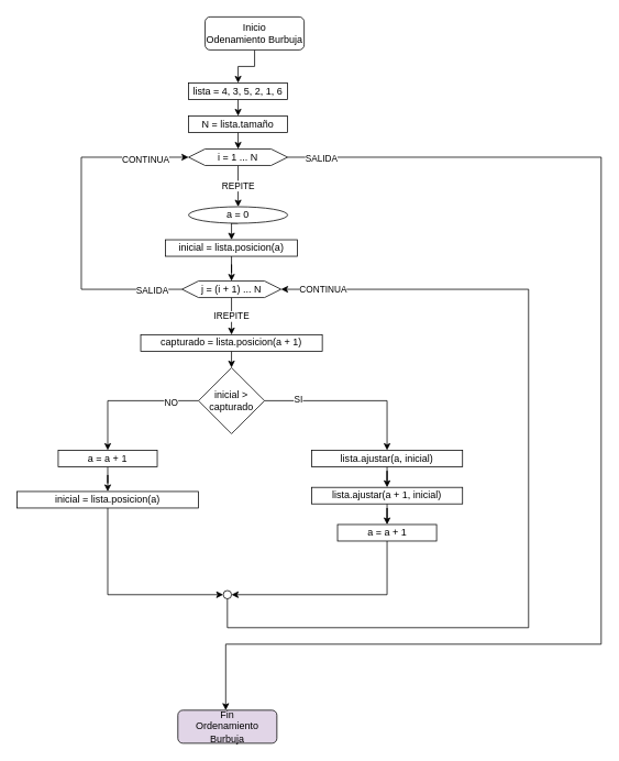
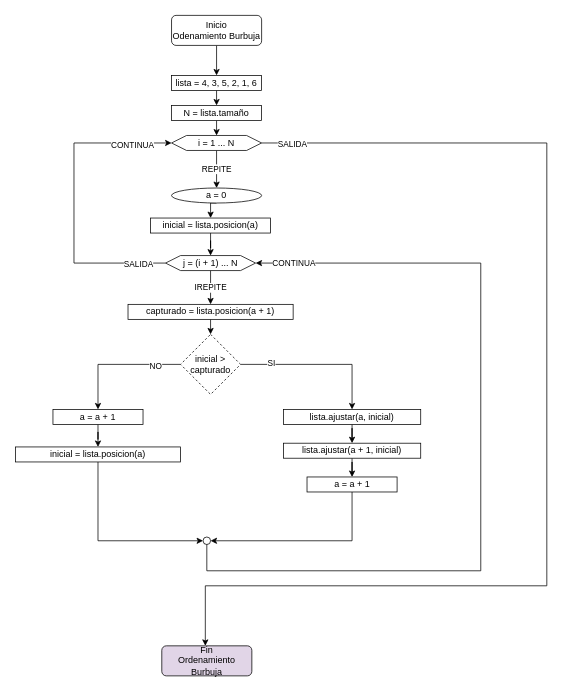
- <mxCell id="3" value="Inicio &lt;br&gt;Odenamiento Burbuja" style="rounded=1;whiteSpace=wrap;html=1;fontSize=12;glass=0;strokeWidth=1;shadow=0;" parent="1" vertex="1"><mxGeometry x="248" y="20" width="120" height="40" as="geometry" /></mxCell>
+ <mxCell id="3" value="Inicio &lt;br&gt;Odenamiento Burbuja" style="rounded=1;whiteSpace=wrap;html=1;fontSize=12;glass=0;strokeWidth=1;shadow=0;" parent="1" vertex="1"><mxGeometry x="228" y="20" width="120" height="40" as="geometry" /></mxCell>
- <mxCell id="28" value="inicial &amp;gt; capturado" style="rhombus;whiteSpace=wrap;html=1;" vertex="1" parent="1"><mxGeometry x="240" y="445" width="80" height="80" as="geometry" /></mxCell>
+ <mxCell id="28" value="inicial &amp;gt; capturado" style="rhombus;whiteSpace=wrap;html=1;dashed=1;" vertex="1" parent="1"><mxGeometry x="240" y="445" width="80" height="80" as="geometry" /></mxCell>
